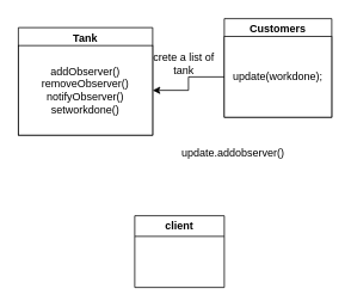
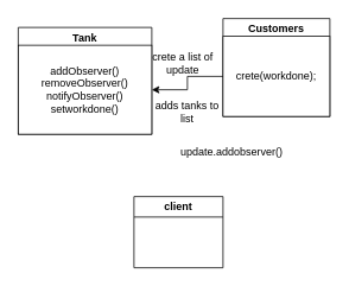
- <mxCell id="8" value="crete a list of tank" style="text;html=1;strokeColor=none;fillColor=none;align=center;verticalAlign=middle;whiteSpace=wrap;rounded=0;" parent="1" vertex="1"><mxGeometry x="160" y="50" width="90" height="40" as="geometry" /></mxCell>
+ <mxCell id="8" value="crete a list of update" style="text;html=1;strokeColor=none;fillColor=none;align=center;verticalAlign=middle;whiteSpace=wrap;rounded=0;" parent="1" vertex="1"><mxGeometry x="160" y="50" width="90" height="40" as="geometry" /></mxCell>
- <mxCell id="6" value="update(workdone);" style="rounded=0;whiteSpace=wrap;html=1;" parent="5" vertex="1"><mxGeometry y="20" width="120" height="90" as="geometry" /></mxCell>
+ <mxCell id="6" value="crete(workdone);" style="rounded=0;whiteSpace=wrap;html=1;" parent="5" vertex="1"><mxGeometry y="20" width="120" height="90" as="geometry" /></mxCell>
+ <mxCell id="9" value="adds tanks to list" style="text;html=1;strokeColor=none;fillColor=none;align=center;verticalAlign=middle;whiteSpace=wrap;rounded=0;" parent="1" vertex="1"><mxGeometry x="170" y="110" width="80" height="30" as="geometry" /></mxCell>
- <mxCell id="4" value="client" style="swimlane;whiteSpace=wrap;html=1;startSize=23;" parent="1" vertex="1"><mxGeometry x="150" y="240" width="100" height="80" as="geometry" /></mxCell>
+ <mxCell id="4" value="client" style="swimlane;whiteSpace=wrap;html=1;startSize=23;" parent="1" vertex="1"><mxGeometry x="150" y="220" width="100" height="80" as="geometry" /></mxCell>
